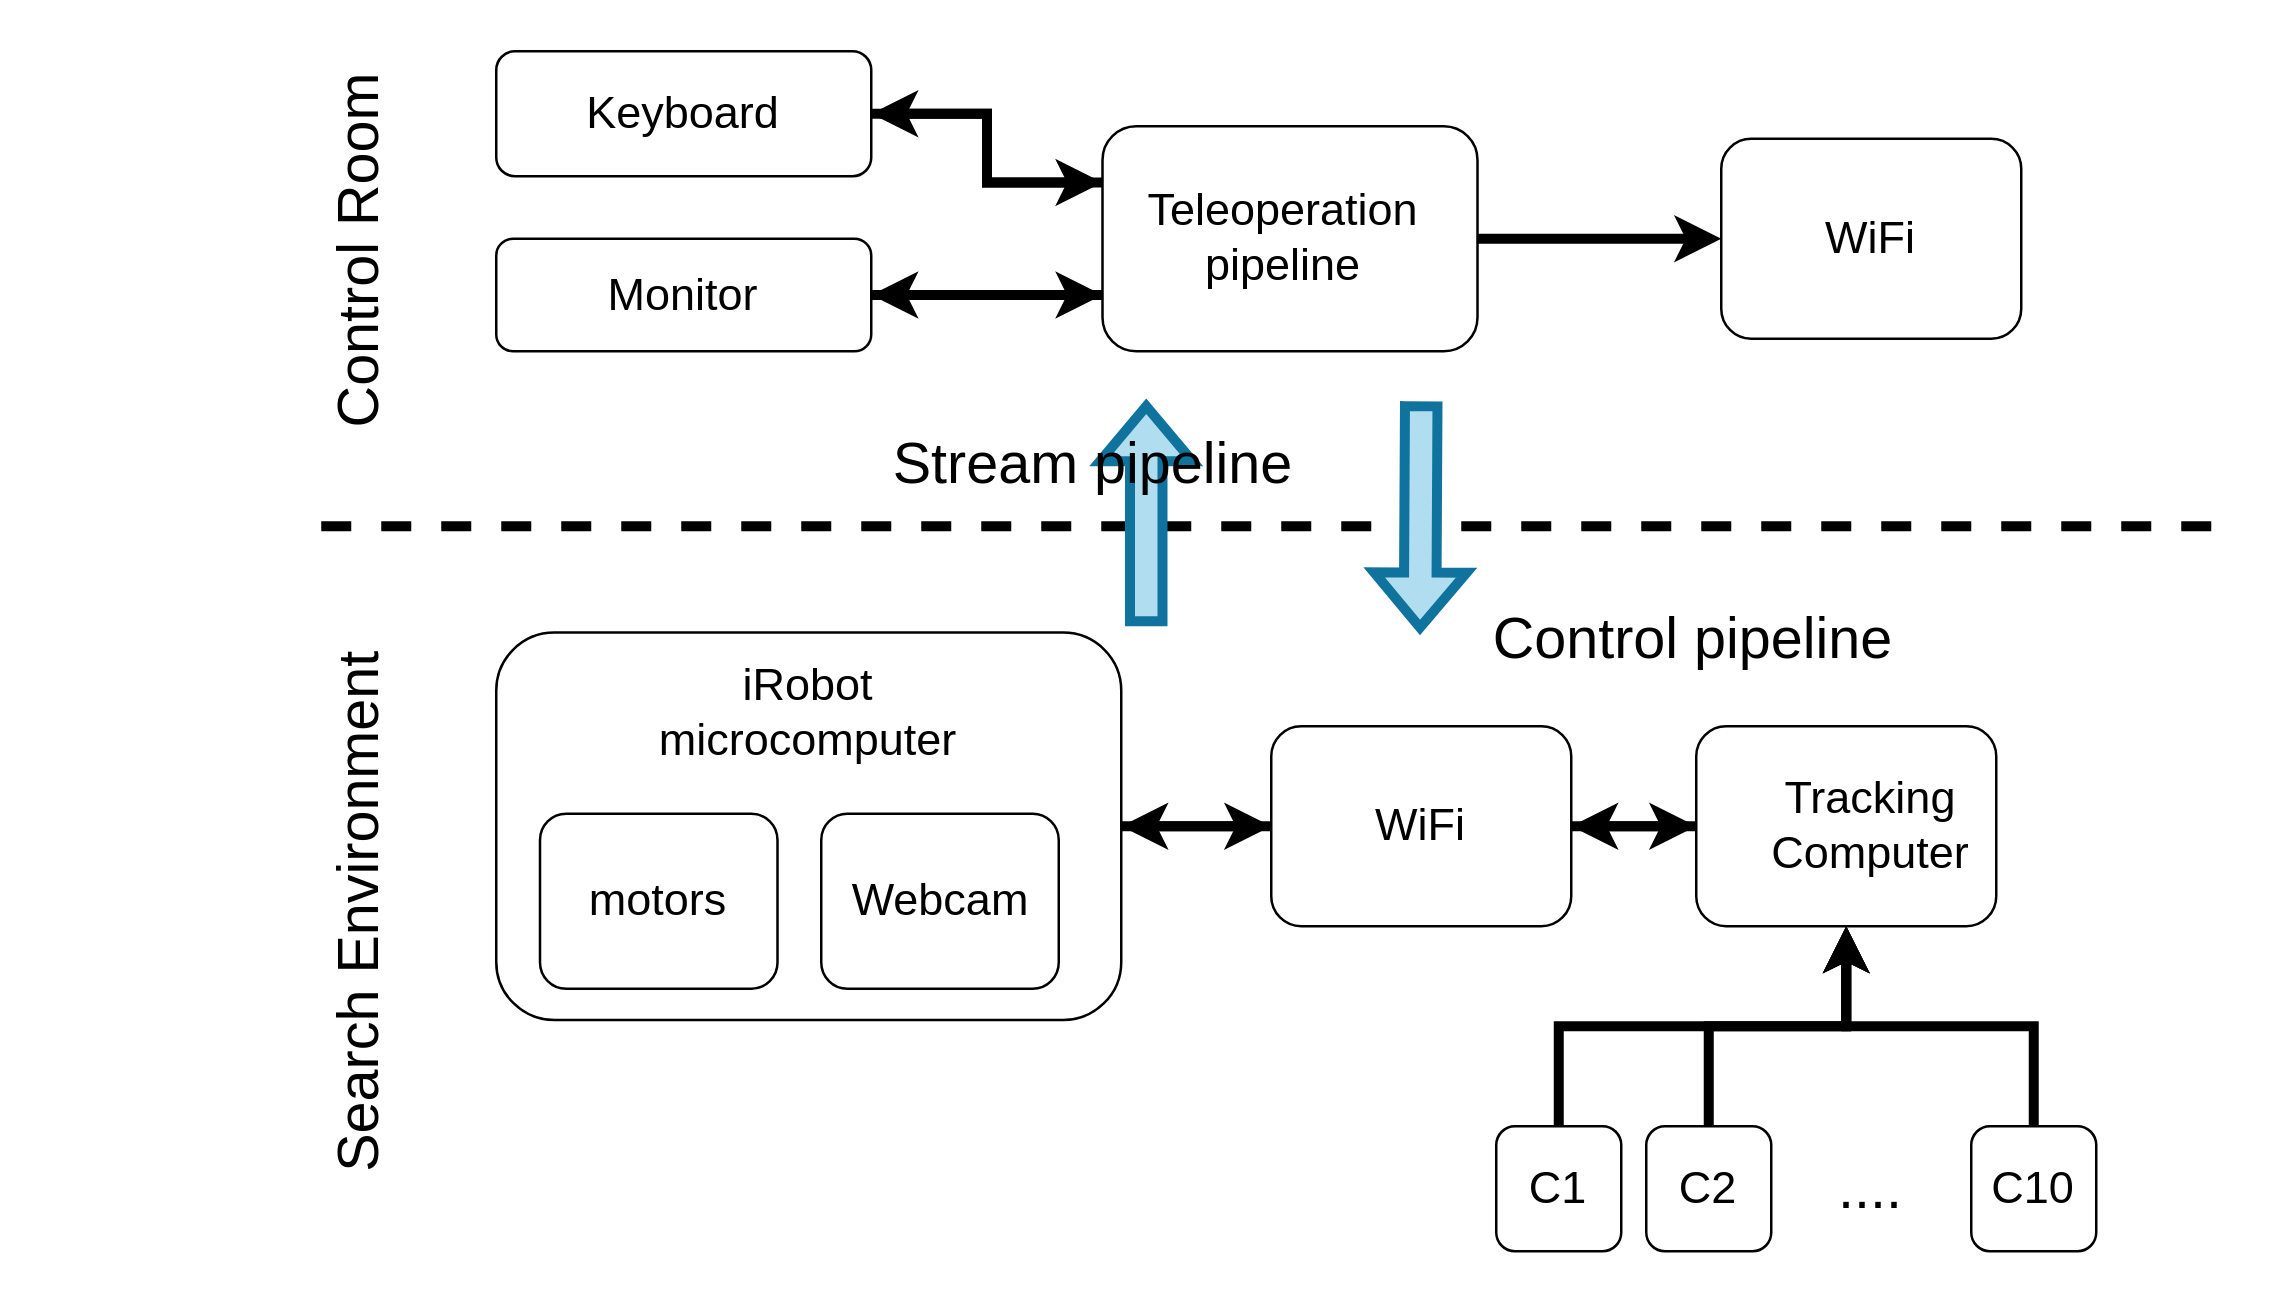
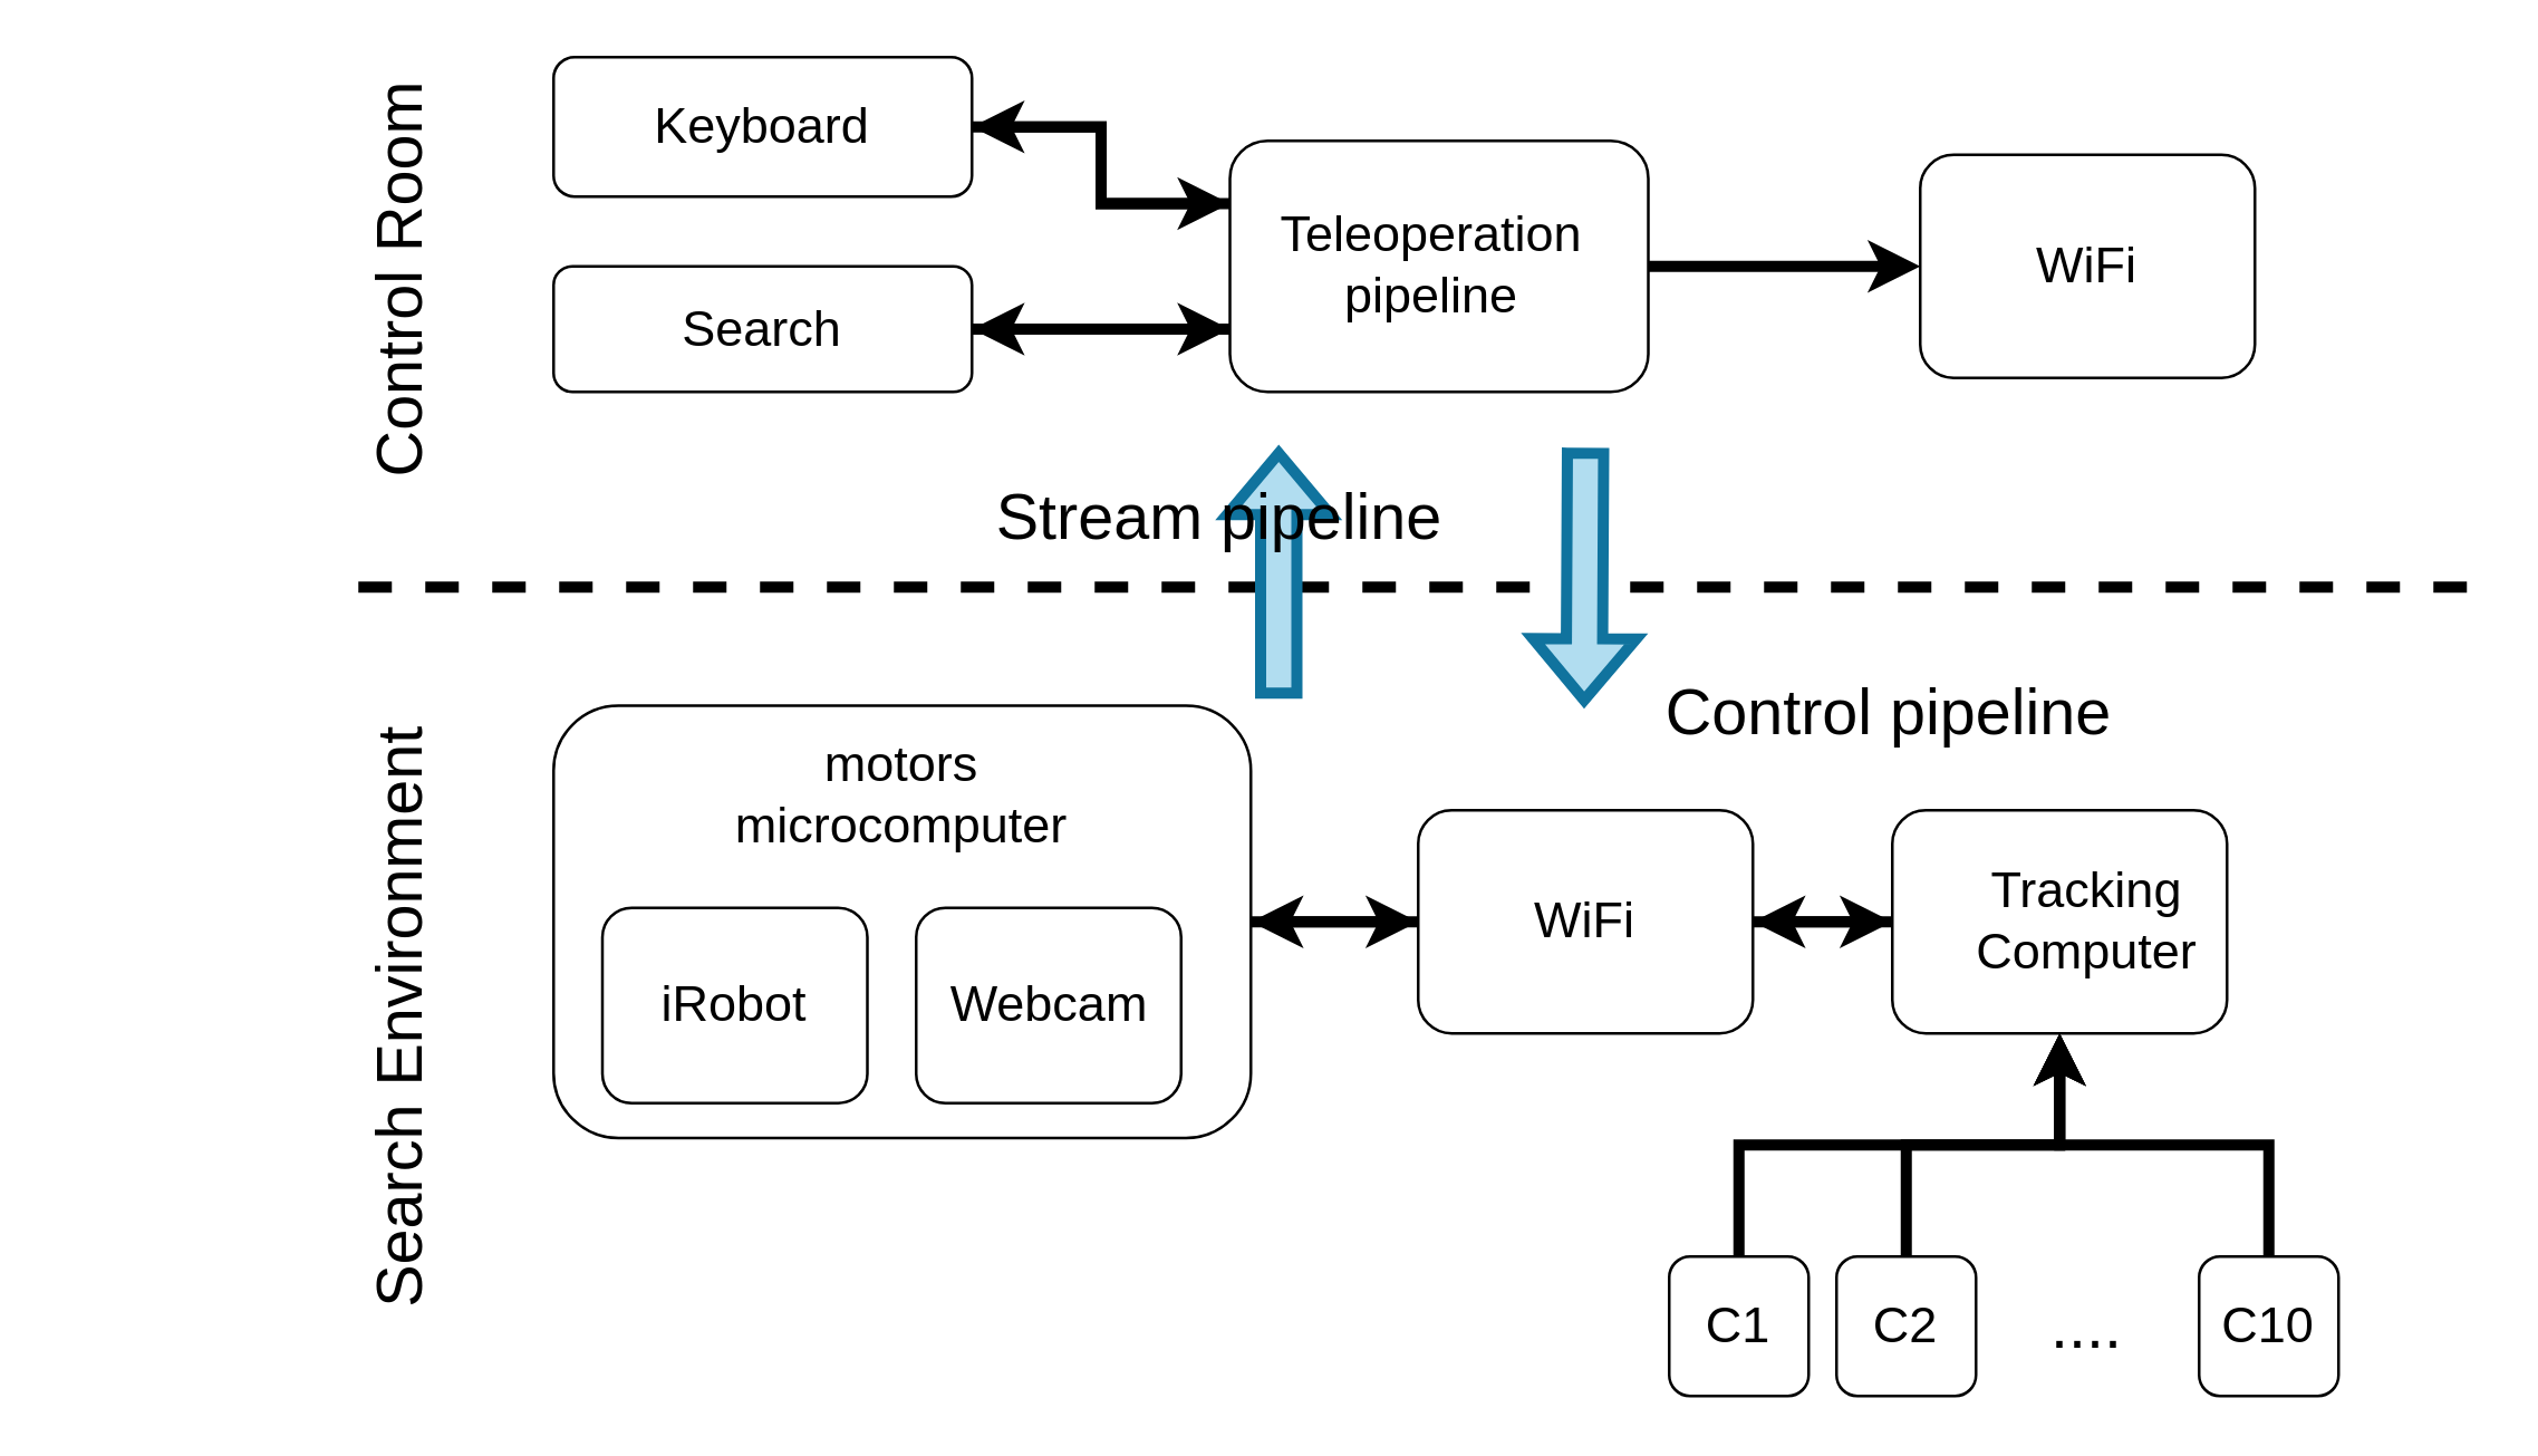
- <mxCell id="36" value="Monitor" style="text;html=1;strokeColor=none;fillColor=none;align=center;verticalAlign=middle;whiteSpace=wrap;rounded=0;fontSize=18;" parent="1" vertex="1"><mxGeometry x="243" y="102.5" width="60" height="30" as="geometry" /></mxCell>
+ <mxCell id="36" value="Search" style="text;html=1;strokeColor=none;fillColor=none;align=center;verticalAlign=middle;whiteSpace=wrap;rounded=0;fontSize=18;" parent="1" vertex="1"><mxGeometry x="243" y="102.5" width="60" height="30" as="geometry" /></mxCell>
- <mxCell id="29" value="iRobot&lt;br&gt;microcomputer" style="text;html=1;strokeColor=none;fillColor=none;align=center;verticalAlign=middle;whiteSpace=wrap;rounded=0;fontSize=18;" parent="1" vertex="1"><mxGeometry x="293" y="270" width="60" height="30" as="geometry" /></mxCell>
+ <mxCell id="29" value="motors&lt;br&gt;microcomputer" style="text;html=1;strokeColor=none;fillColor=none;align=center;verticalAlign=middle;whiteSpace=wrap;rounded=0;fontSize=18;" parent="1" vertex="1"><mxGeometry x="293" y="270" width="60" height="30" as="geometry" /></mxCell>
- <mxCell id="31" value="motors" style="text;html=1;strokeColor=none;fillColor=none;align=center;verticalAlign=middle;whiteSpace=wrap;rounded=0;fontSize=18;" parent="1" vertex="1"><mxGeometry x="233" y="345" width="60" height="30" as="geometry" /></mxCell>
+ <mxCell id="31" value="iRobot" style="text;html=1;strokeColor=none;fillColor=none;align=center;verticalAlign=middle;whiteSpace=wrap;rounded=0;fontSize=18;" parent="1" vertex="1"><mxGeometry x="233" y="345" width="60" height="30" as="geometry" /></mxCell>
